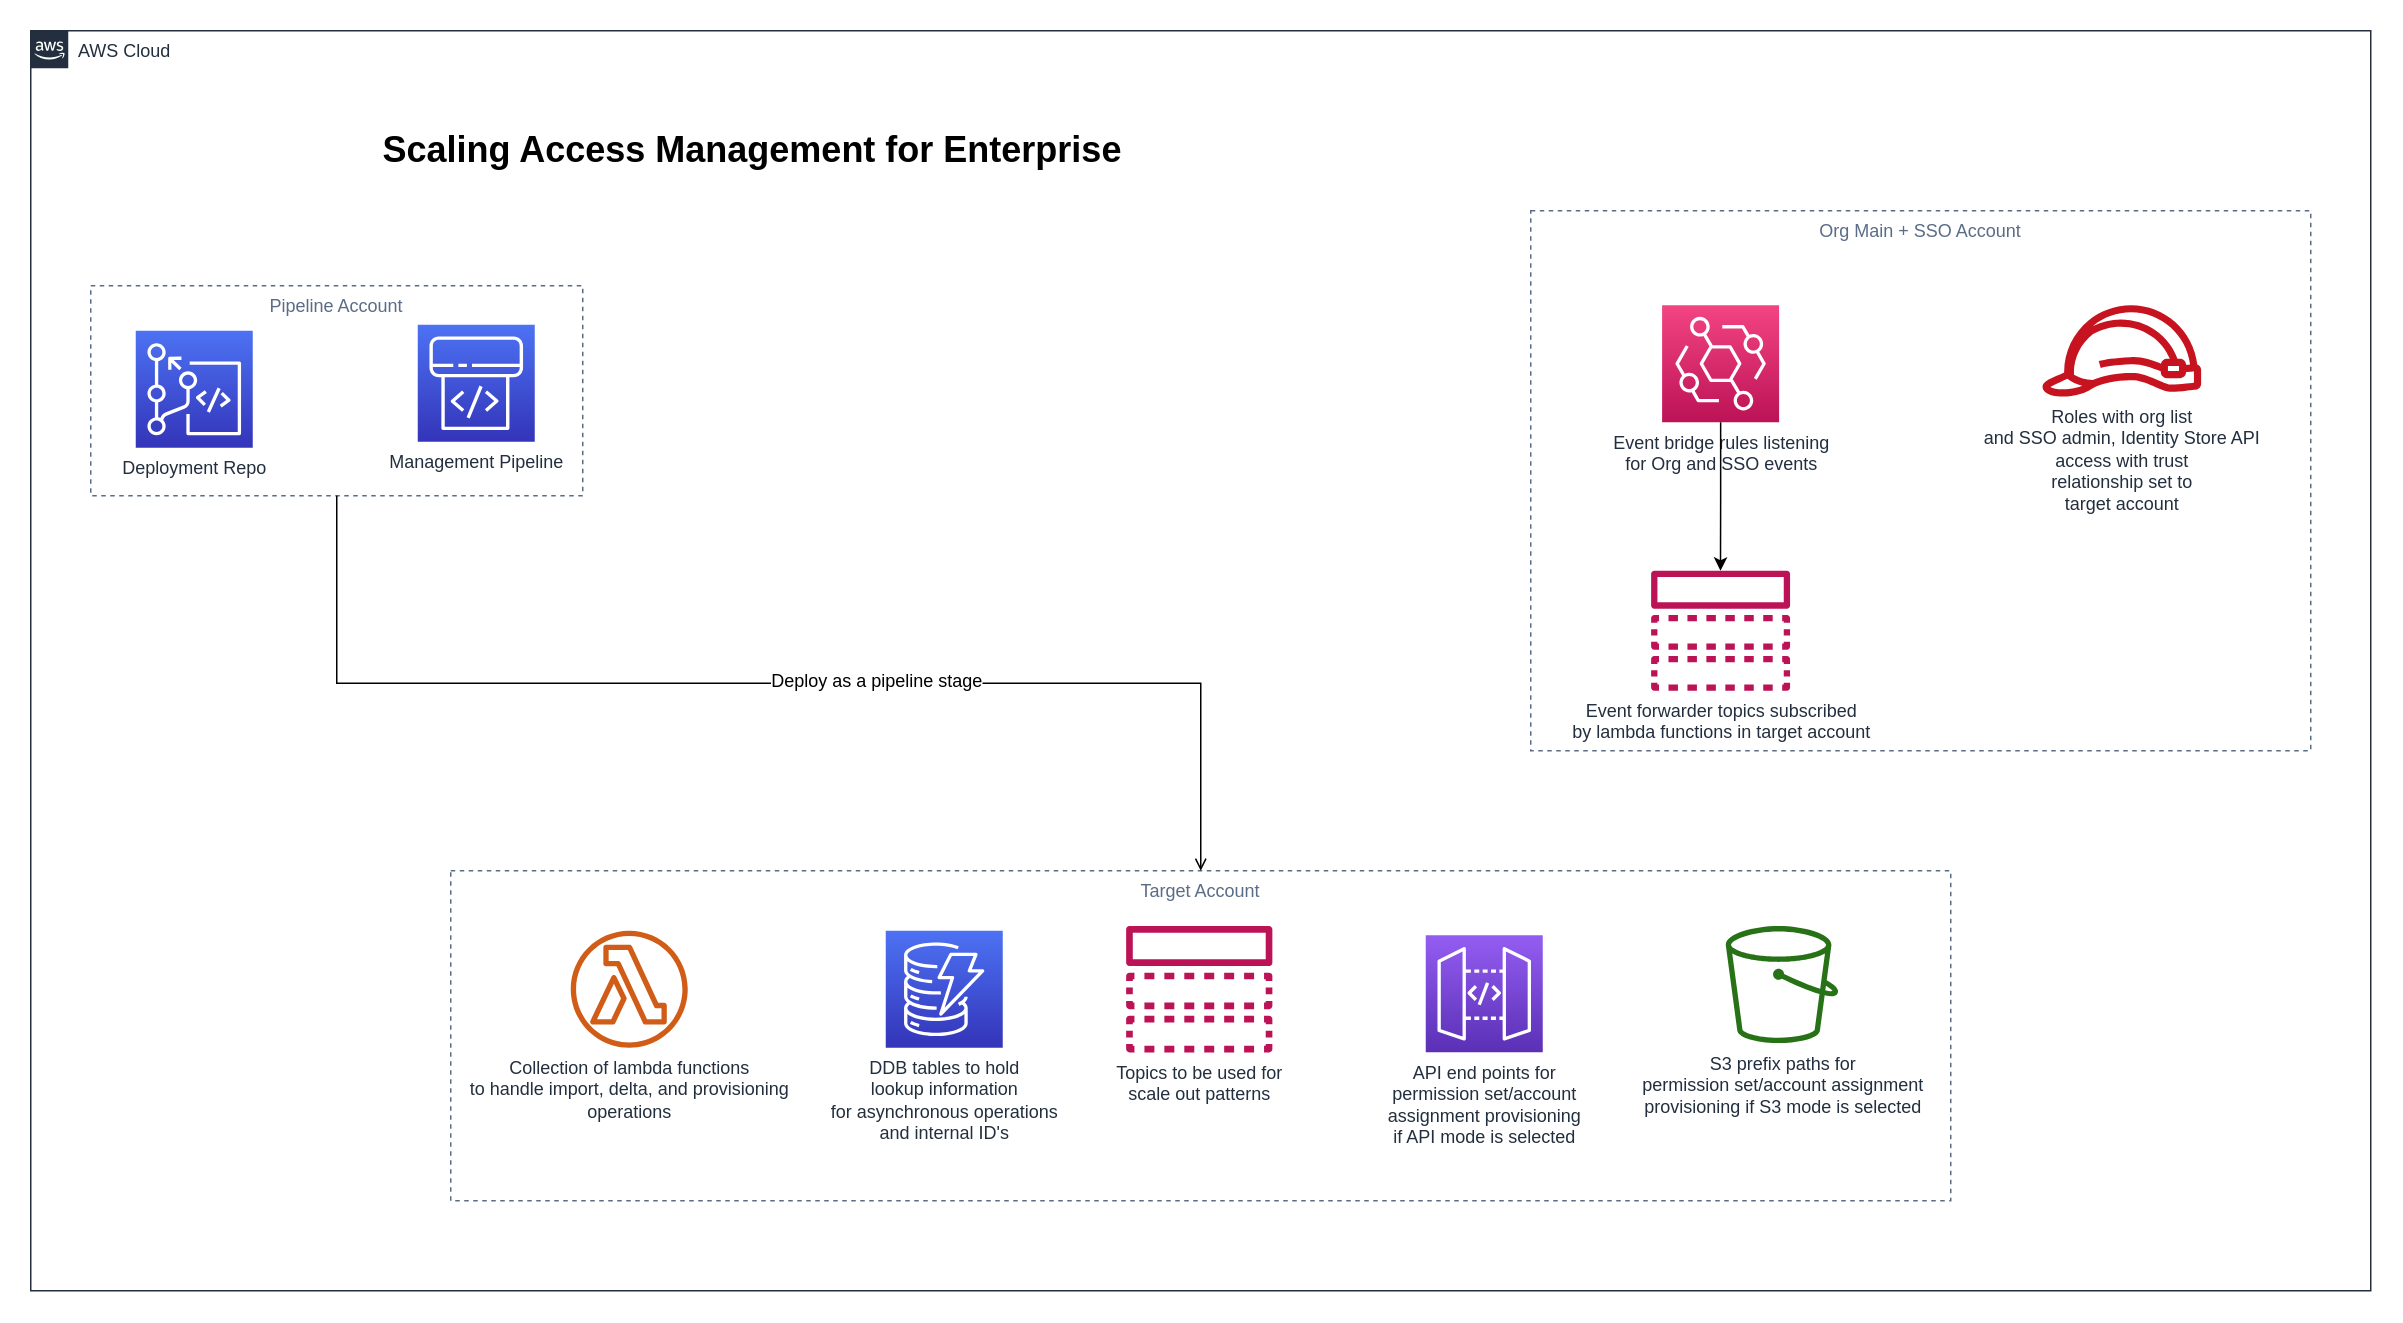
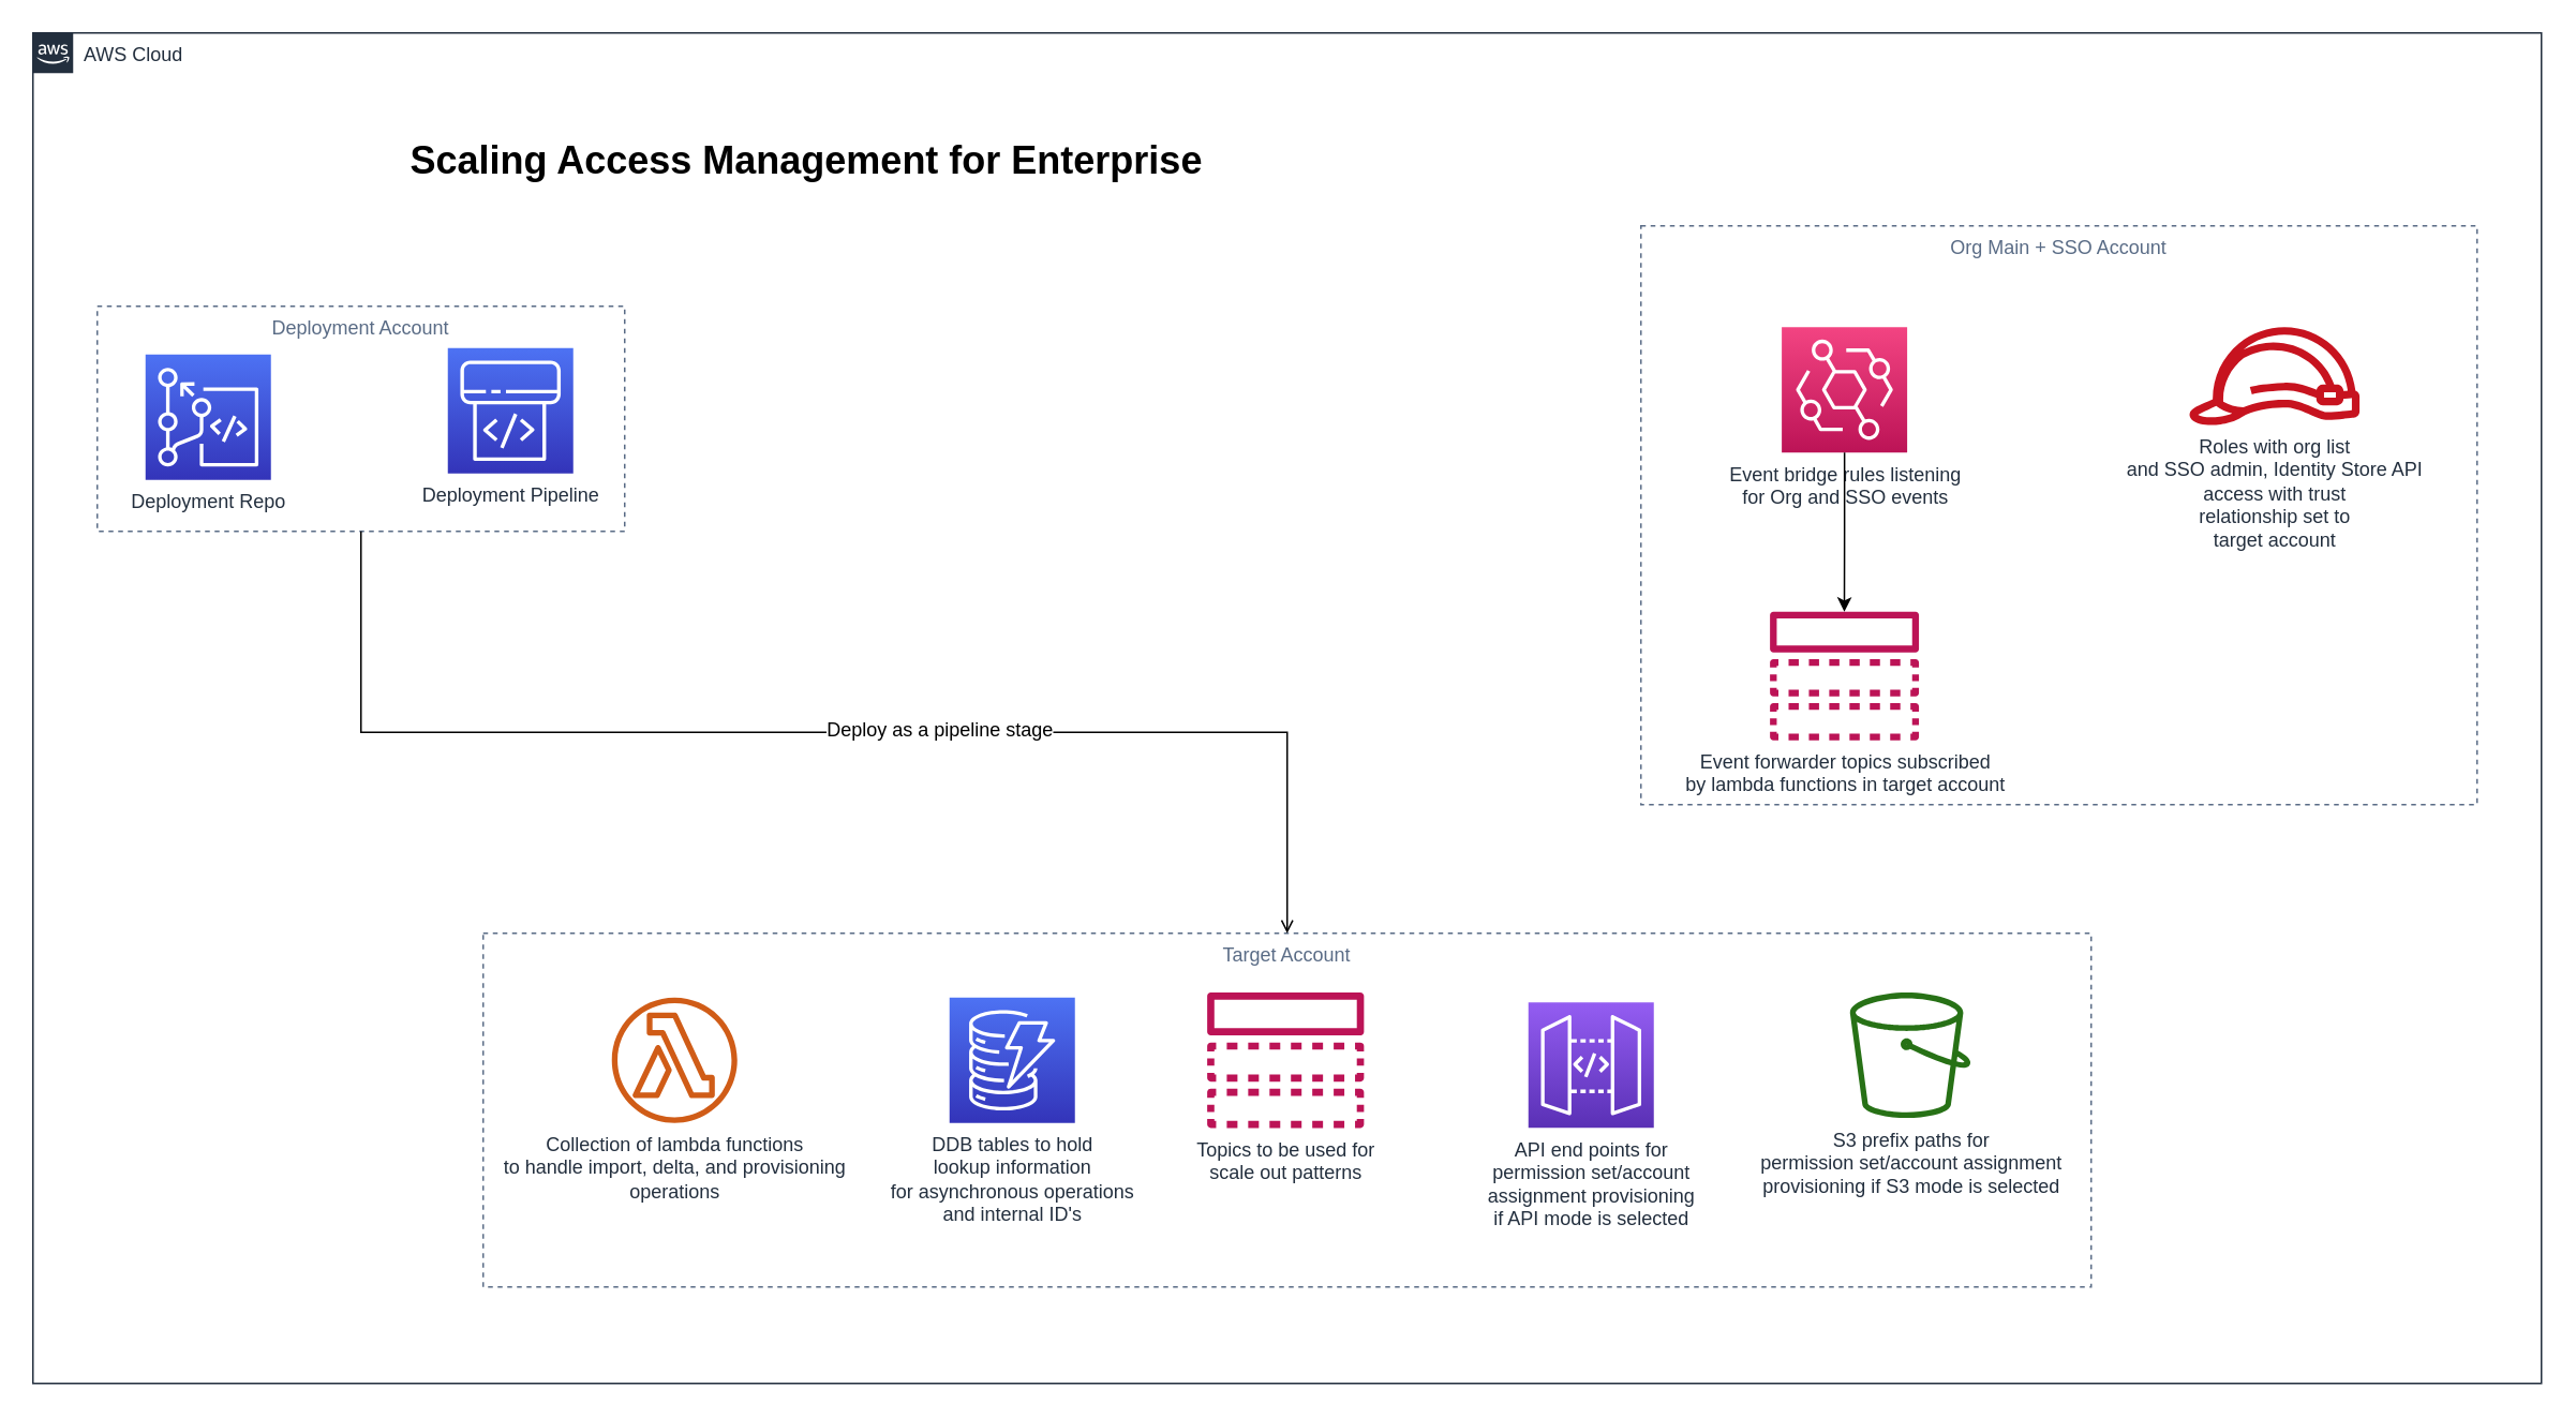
- <mxCell id="4" value="Pipeline Account&#10;" style="fillColor=none;strokeColor=#5A6C86;dashed=1;verticalAlign=top;fontStyle=0;fontColor=#5A6C86;" vertex="1" parent="3"><mxGeometry width="328" height="140" as="geometry" /></mxCell>
+ <mxCell id="4" value="Deployment Account&#10;" style="fillColor=none;strokeColor=#5A6C86;dashed=1;verticalAlign=top;fontStyle=0;fontColor=#5A6C86;" vertex="1" parent="3"><mxGeometry width="328" height="140" as="geometry" /></mxCell>
- <mxCell id="6" value="Management Pipeline" style="outlineConnect=0;fontColor=#232F3E;gradientColor=#4D72F3;gradientDirection=north;fillColor=#3334B9;strokeColor=#ffffff;dashed=0;verticalLabelPosition=bottom;verticalAlign=top;align=center;html=1;fontSize=12;fontStyle=0;aspect=fixed;shape=mxgraph.aws4.resourceIcon;resIcon=mxgraph.aws4.codepipeline;" vertex="1" parent="3"><mxGeometry x="218" y="26" width="78" height="78" as="geometry" /></mxCell>
+ <mxCell id="6" value="Deployment Pipeline" style="outlineConnect=0;fontColor=#232F3E;gradientColor=#4D72F3;gradientDirection=north;fillColor=#3334B9;strokeColor=#ffffff;dashed=0;verticalLabelPosition=bottom;verticalAlign=top;align=center;html=1;fontSize=12;fontStyle=0;aspect=fixed;shape=mxgraph.aws4.resourceIcon;resIcon=mxgraph.aws4.codepipeline;" vertex="1" parent="3"><mxGeometry x="218" y="26" width="78" height="78" as="geometry" /></mxCell>
